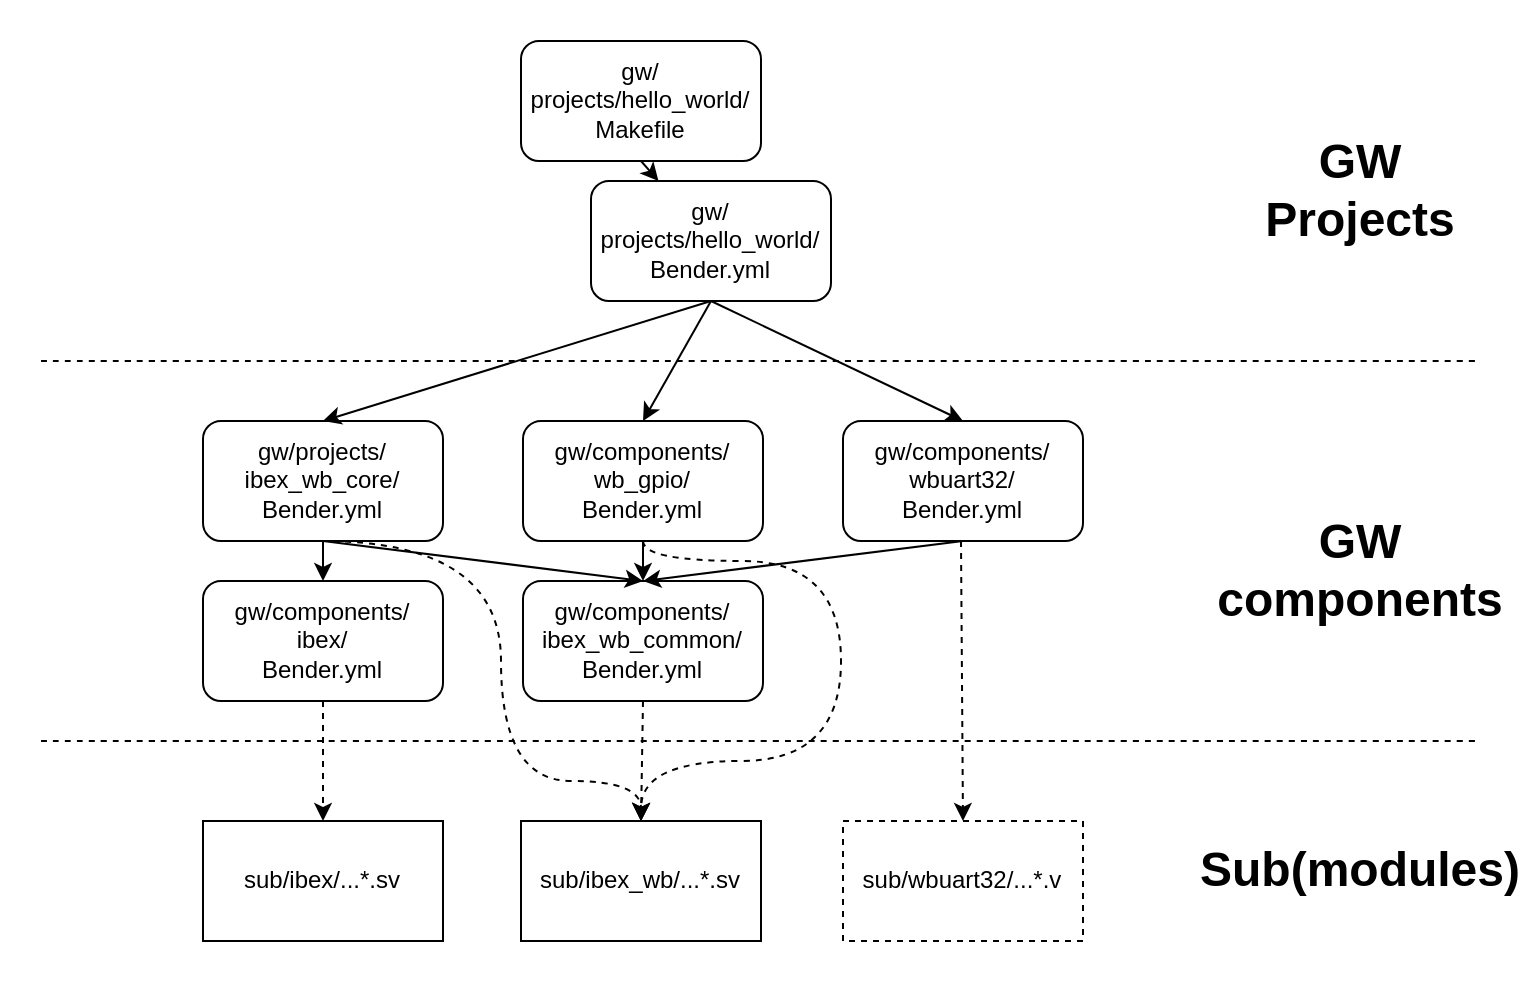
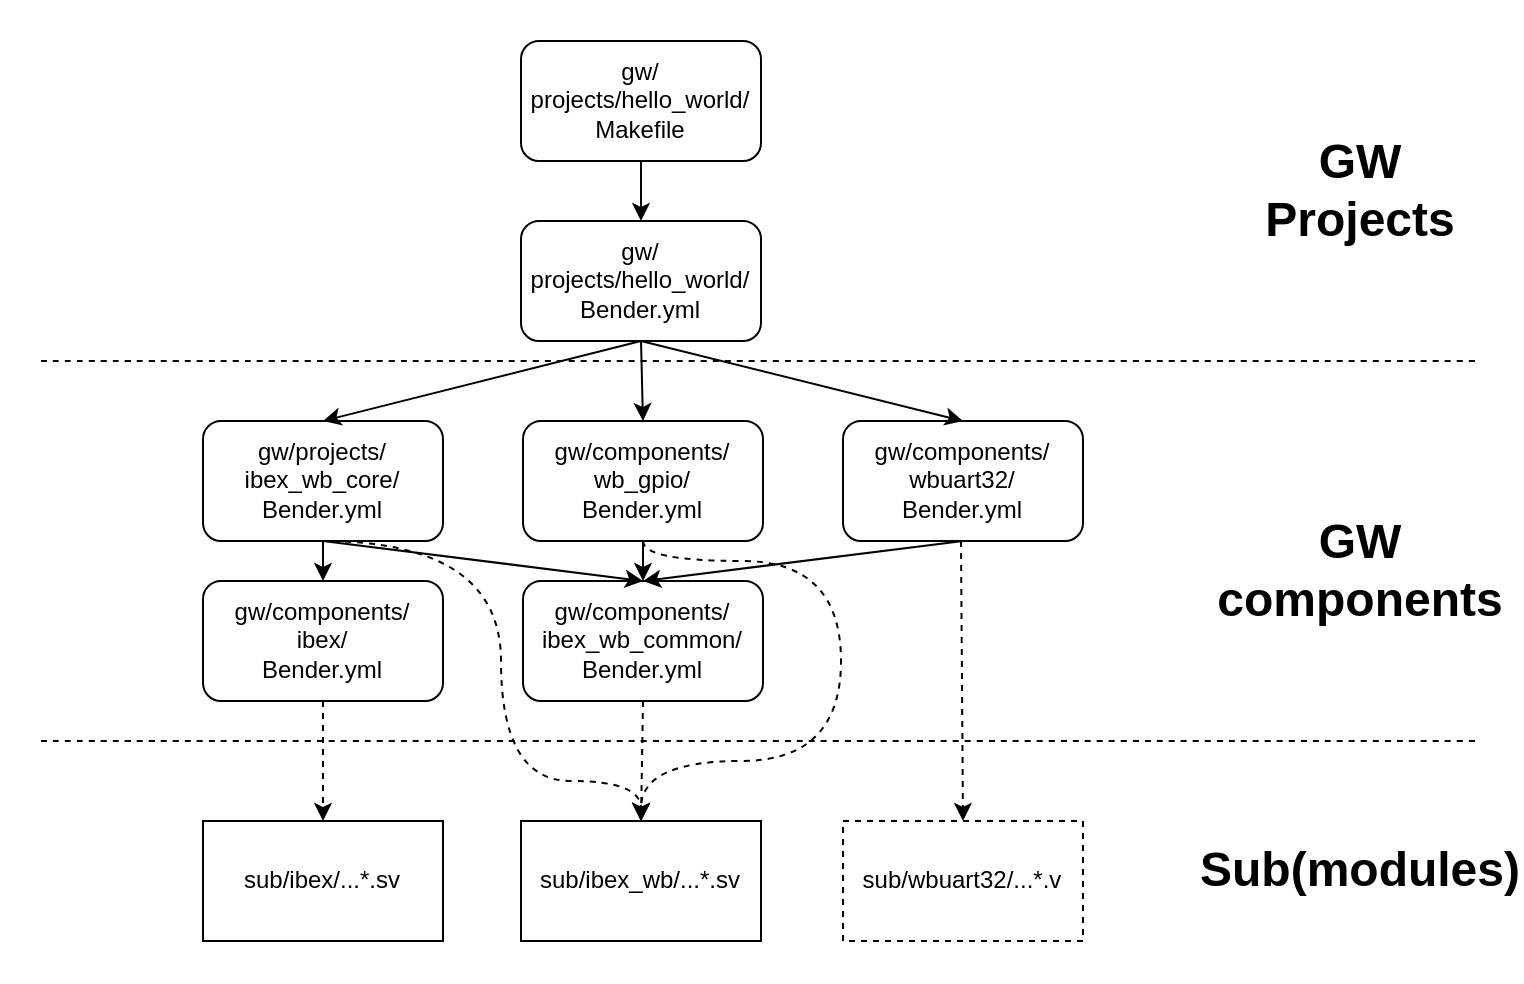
- <mxCell id="2" value="gw/&lt;br&gt;projects/hello_world/&lt;br&gt;Bender.yml" style="rounded=1;whiteSpace=wrap;html=1;" parent="1" vertex="1"><mxGeometry x="295" y="90" width="120" height="60" as="geometry" /></mxCell>
+ <mxCell id="2" value="gw/&lt;br&gt;projects/hello_world/&lt;br&gt;Bender.yml" style="rounded=1;whiteSpace=wrap;html=1;" parent="1" vertex="1"><mxGeometry x="260" y="110" width="120" height="60" as="geometry" /></mxCell>
